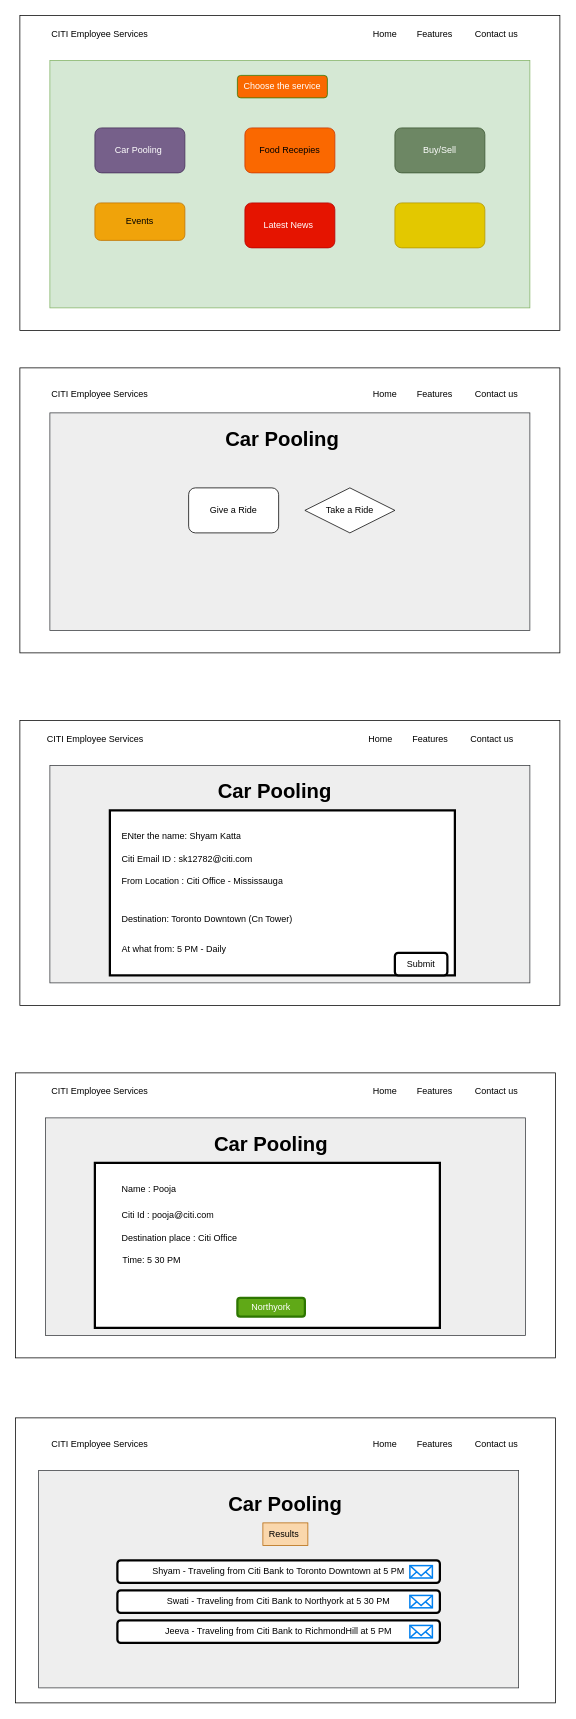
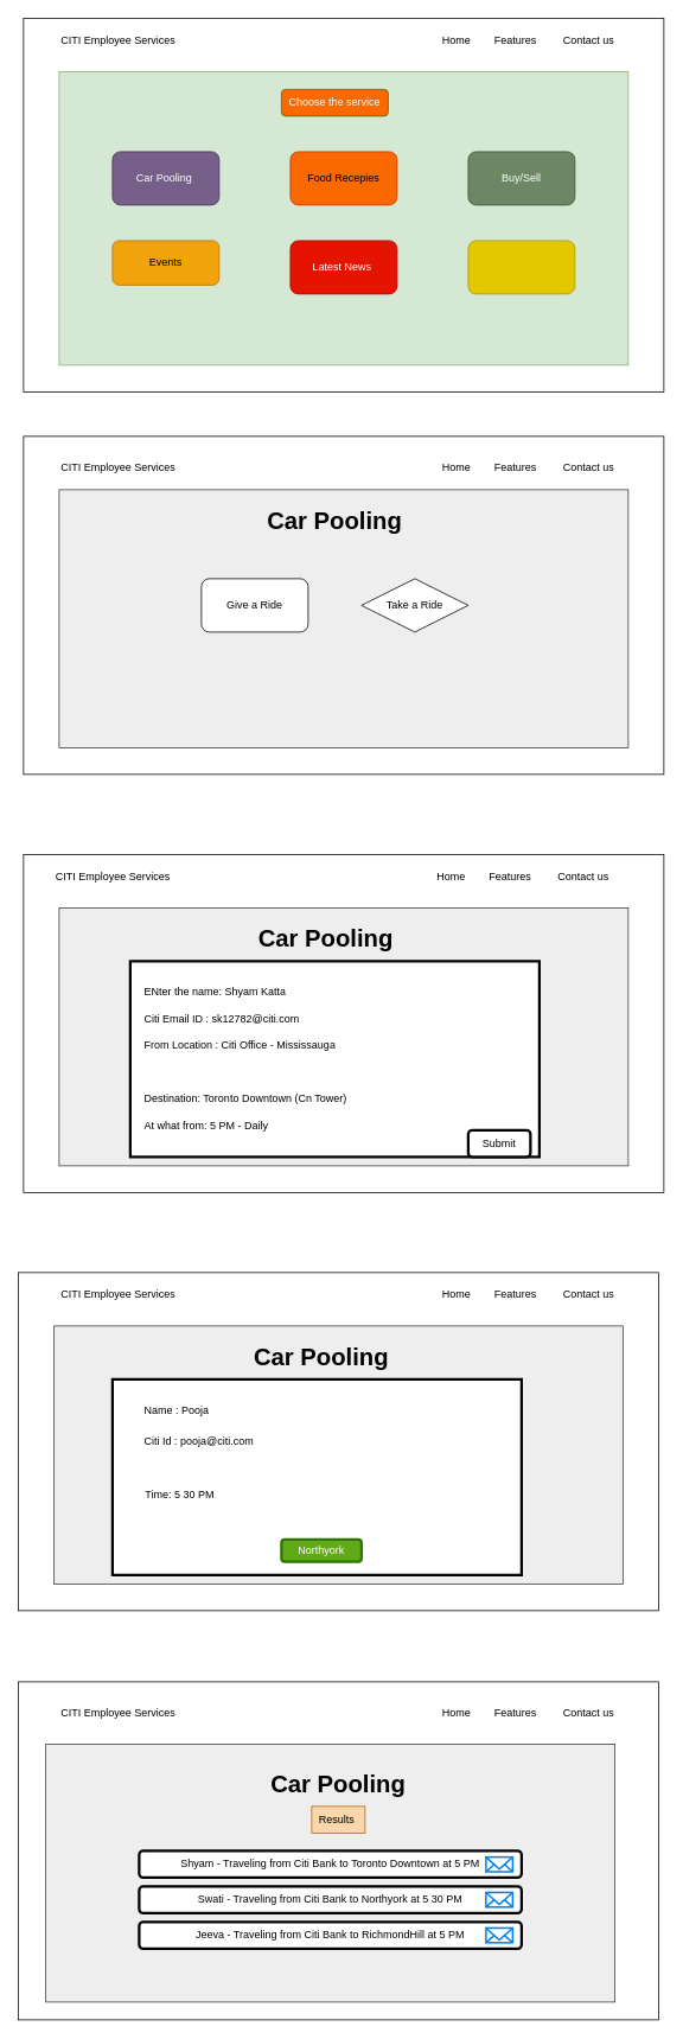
- <mxCell id="15" value="Give a Ride" style="rounded=1;whiteSpace=wrap;html=1;" vertex="1" parent="1"><mxGeometry x="251" y="650" width="120" height="60" as="geometry" /></mxCell>
+ <mxCell id="15" value="Give a Ride" style="rounded=1;whiteSpace=wrap;html=1;" vertex="1" parent="1"><mxGeometry x="226" y="650" width="120" height="60" as="geometry" /></mxCell>
- <mxCell id="26" value="Destination: Toronto Downtown (Cn Tower)" style="text;strokeColor=none;fillColor=none;align=left;verticalAlign=middle;spacingLeft=4;spacingRight=4;overflow=hidden;points=[[0,0.5],[1,0.5]];portConstraint=eastwest;rotatable=0;whiteSpace=wrap;html=1;fontSize=12;" vertex="1" parent="1"><mxGeometry x="156" y="1210" width="400" height="30" as="geometry" /></mxCell>
+ <mxCell id="26" value="Destination: Toronto Downtown (Cn Tower)" style="text;strokeColor=none;fillColor=none;align=left;verticalAlign=middle;spacingLeft=4;spacingRight=4;overflow=hidden;points=[[0,0.5],[1,0.5]];portConstraint=eastwest;rotatable=0;whiteSpace=wrap;html=1;fontSize=12;" vertex="1" parent="1"><mxGeometry x="156" y="1220" width="400" height="30" as="geometry" /></mxCell>
- <mxCell id="36" value="Destination place : Citi Office" style="text;strokeColor=none;fillColor=none;align=left;verticalAlign=middle;spacingLeft=4;spacingRight=4;overflow=hidden;points=[[0,0.5],[1,0.5]];portConstraint=eastwest;rotatable=0;whiteSpace=wrap;html=1;fontSize=12;" vertex="1" parent="1"><mxGeometry x="156" y="1635" width="380" height="30" as="geometry" /></mxCell>
